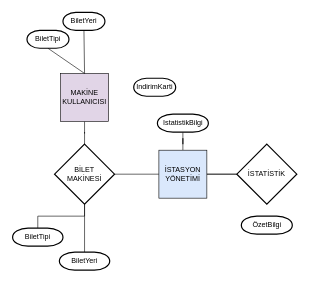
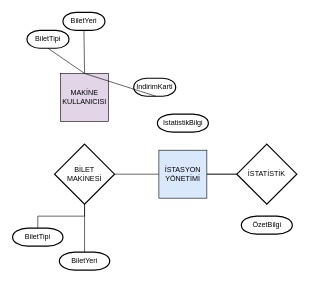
+ <mxCell id="7" value="" style="endArrow=none;html=1;rounded=0;fontFamily=Helvetica;fontSize=12;fontColor=default;entryX=0.529;entryY=1;entryDx=0;entryDy=0;entryPerimeter=0;exitX=0.5;exitY=0;exitDx=0;exitDy=0;" edge="1" parent="1" source="3" target="6"><mxGeometry width="50" height="50" relative="1" as="geometry"><mxPoint x="143" y="120" as="sourcePoint" /><mxPoint x="193" y="70" as="targetPoint" /></mxGeometry></mxCell>
- <mxCell id="2" style="edgeStyle=orthogonalEdgeStyle;rounded=0;orthogonalLoop=1;jettySize=auto;html=1;entryX=0.5;entryY=0;entryDx=0;entryDy=0;entryPerimeter=0;fontFamily=Helvetica;fontSize=12;fontColor=default;endArrow=none;endFill=0;" edge="1" parent="1" source="3" target="12"><mxGeometry relative="1" as="geometry" /></mxCell>
- <mxCell id="13" value="" style="edgeStyle=orthogonalEdgeStyle;rounded=0;orthogonalLoop=1;jettySize=auto;html=1;fontFamily=Helvetica;fontSize=12;fontColor=default;endArrow=none;endFill=0;" edge="1" parent="1" source="15" target="16"><mxGeometry relative="1" as="geometry" /></mxCell>
